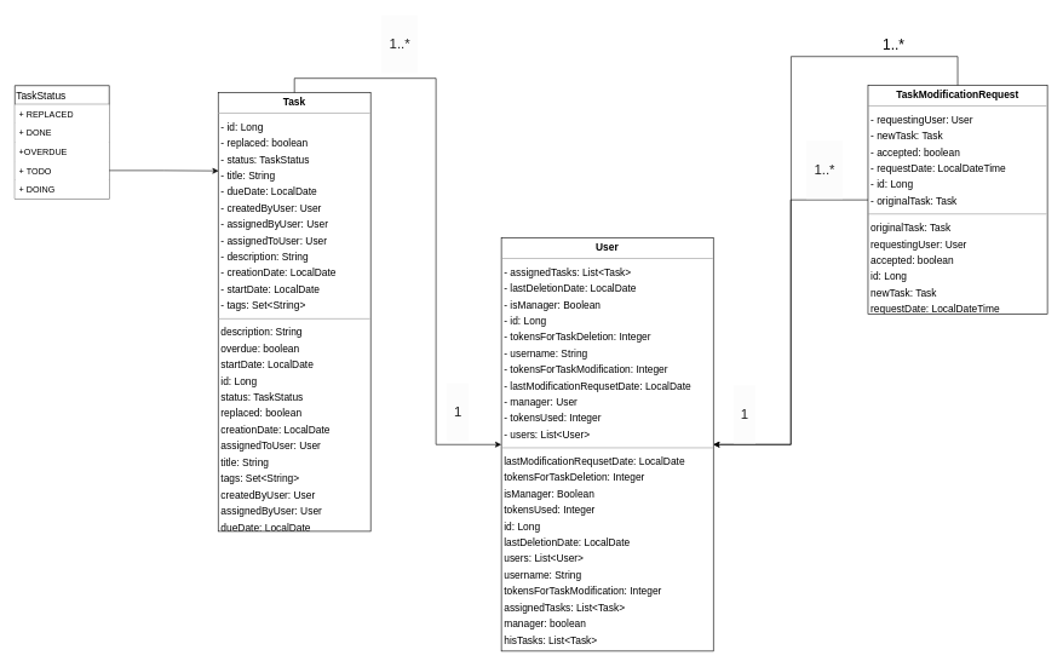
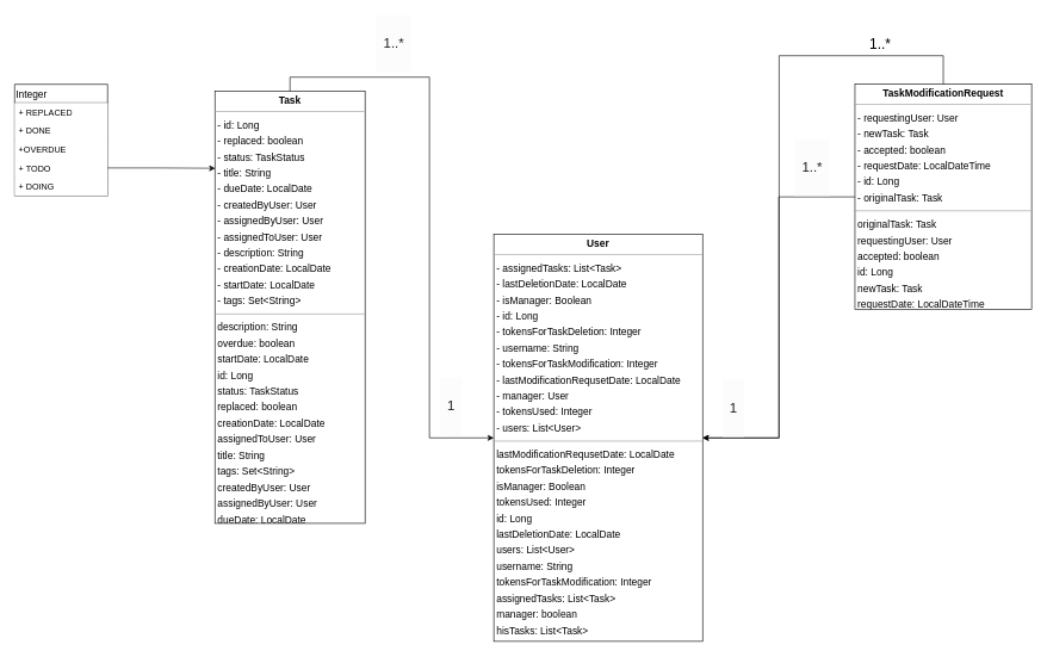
- <mxCell id="8" value="TaskStatus" style="swimlane;fontStyle=0;childLayout=stackLayout;horizontal=1;startSize=26;horizontalStack=0;resizeParent=1;resizeParentMax=0;resizeLast=0;collapsible=1;marginBottom=0;whiteSpace=wrap;html=1;fontSize=14;align=left;verticalAlign=top;rounded=0;shadow=0;comic=0;labelBackgroundColor=none;strokeWidth=1;" vertex="1" parent="1"><mxGeometry x="20" y="117" width="130" height="156" as="geometry" /></mxCell>
+ <mxCell id="8" value="Integer" style="swimlane;fontStyle=0;childLayout=stackLayout;horizontal=1;startSize=26;horizontalStack=0;resizeParent=1;resizeParentMax=0;resizeLast=0;collapsible=1;marginBottom=0;whiteSpace=wrap;html=1;fontSize=14;align=left;verticalAlign=top;rounded=0;shadow=0;comic=0;labelBackgroundColor=none;strokeWidth=1;" vertex="1" parent="1"><mxGeometry x="20" y="117" width="130" height="156" as="geometry" /></mxCell>
